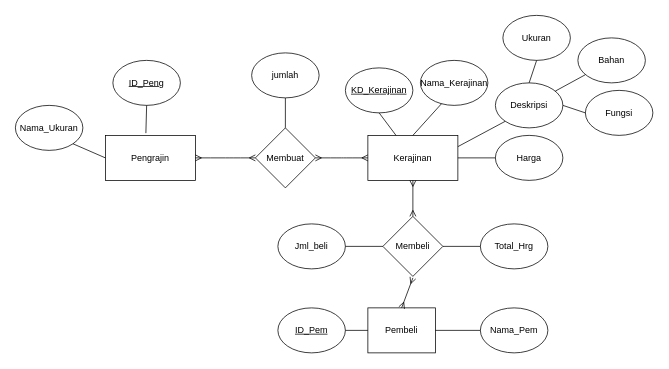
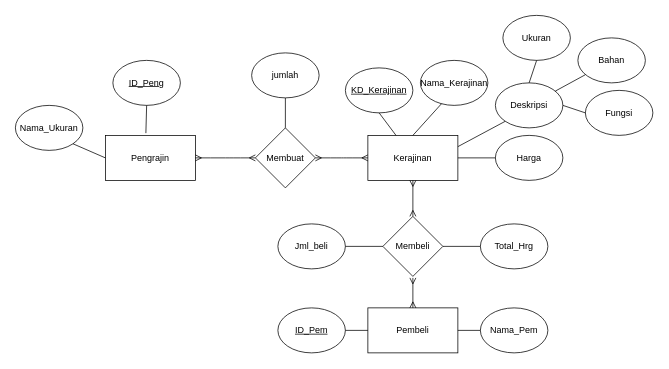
- <mxCell id="27" value="Pembeli" style="rounded=0;whiteSpace=wrap;html=1;" vertex="1" parent="1"><mxGeometry x="490" y="410" width="90" height="60" as="geometry" /></mxCell>
+ <mxCell id="27" value="Pembeli" style="rounded=0;whiteSpace=wrap;html=1;" vertex="1" parent="1"><mxGeometry x="490" y="410" width="120" height="60" as="geometry" /></mxCell>
